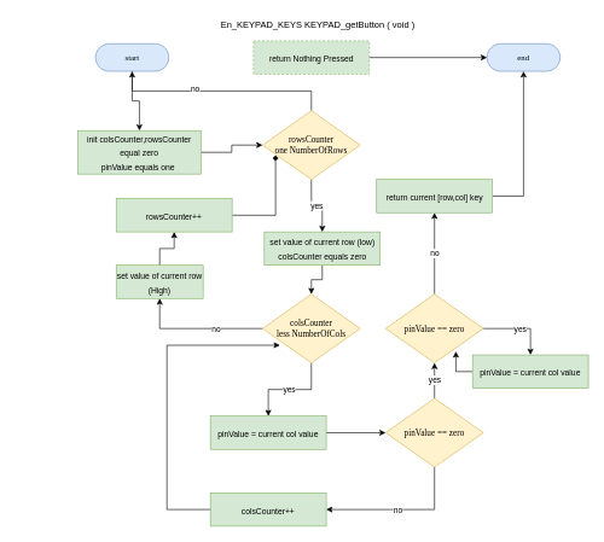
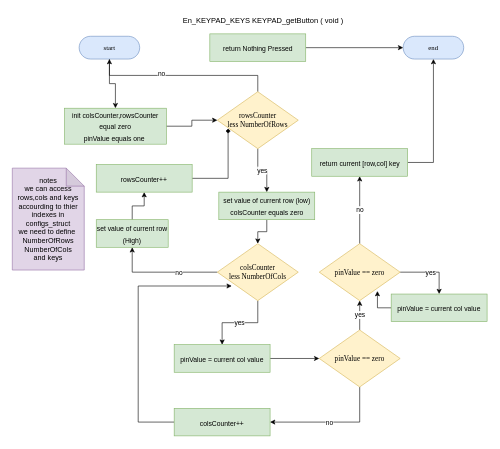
- <mxCell id="36" value="&lt;font style=&quot;font-size: 11.29px;&quot;&gt;return Nothing Pressed&lt;br&gt;&lt;/font&gt;" style="rounded=0;whiteSpace=wrap;html=1;fontSize=16;fillColor=#d5e8d4;strokeColor=#82b366;dashed=1;" parent="1" vertex="1"><mxGeometry x="349.5" y="56" width="160" height="46" as="geometry" /></mxCell>
+ <mxCell id="36" value="&lt;font style=&quot;font-size: 11.29px;&quot;&gt;return Nothing Pressed&lt;br&gt;&lt;/font&gt;" style="rounded=0;whiteSpace=wrap;html=1;fontSize=16;fillColor=#d5e8d4;strokeColor=#82b366;" parent="1" vertex="1"><mxGeometry x="349.5" y="56" width="160" height="46" as="geometry" /></mxCell>
- <mxCell id="8" value="rowsCounter&lt;br&gt;one NumberOfRows" style="vsdxID=219;fillColor=#fff2cc;shape=stencil(UzV2Ls5ILEhVNTIoLinKz04tz0wpyVA1dlE1MsrMy0gtyiwBslSNXVWNndPyi1LTi/JL81Ig/IJEkEoQKze/DGRCBUSfAUiHkUElhGcK4bpBVOZk5iGpNEVVikeloQHZpsK0YlWLz1QgA+HFtMycHEgIIcujBwlQCBKcxq4A);strokeColor=#d6b656;spacingTop=-1;spacingBottom=-1;spacingLeft=-1;spacingRight=-1;points=[[0,0.5,0],[1,0.5,0],[0.5,0,0],[0.5,1,0]];labelBackgroundColor=none;rounded=1;html=1;whiteSpace=wrap;fontFamily=Calibri;" parent="1" vertex="1"><mxGeometry x="362" y="152.5" width="135" height="95" as="geometry" /></mxCell>
+ <mxCell id="8" value="rowsCounter&lt;br&gt;less NumberOfRows" style="vsdxID=219;fillColor=#fff2cc;shape=stencil(UzV2Ls5ILEhVNTIoLinKz04tz0wpyVA1dlE1MsrMy0gtyiwBslSNXVWNndPyi1LTi/JL81Ig/IJEkEoQKze/DGRCBUSfAUiHkUElhGcK4bpBVOZk5iGpNEVVikeloQHZpsK0YlWLz1QgA+HFtMycHEgIIcujBwlQCBKcxq4A);strokeColor=#d6b656;spacingTop=-1;spacingBottom=-1;spacingLeft=-1;spacingRight=-1;points=[[0,0.5,0],[1,0.5,0],[0.5,0,0],[0.5,1,0]];labelBackgroundColor=none;rounded=1;html=1;whiteSpace=wrap;fontFamily=Calibri;" parent="1" vertex="1"><mxGeometry x="362" y="152.5" width="135" height="95" as="geometry" /></mxCell>
+ <mxCell id="9" value="notes&lt;br&gt;we can access rows,cols and keys accourding to thier indexes in configs_struct&lt;br&gt;we need to define&amp;nbsp;&lt;br&gt;NumberOfRows&lt;br&gt;NumberOfCols&lt;br&gt;and keys" style="shape=note;whiteSpace=wrap;html=1;backgroundOutline=1;darkOpacity=0.05;fillColor=#e1d5e7;strokeColor=#9673a6;" parent="1" vertex="1"><mxGeometry x="20" y="280" width="120" height="170" as="geometry" /></mxCell>
